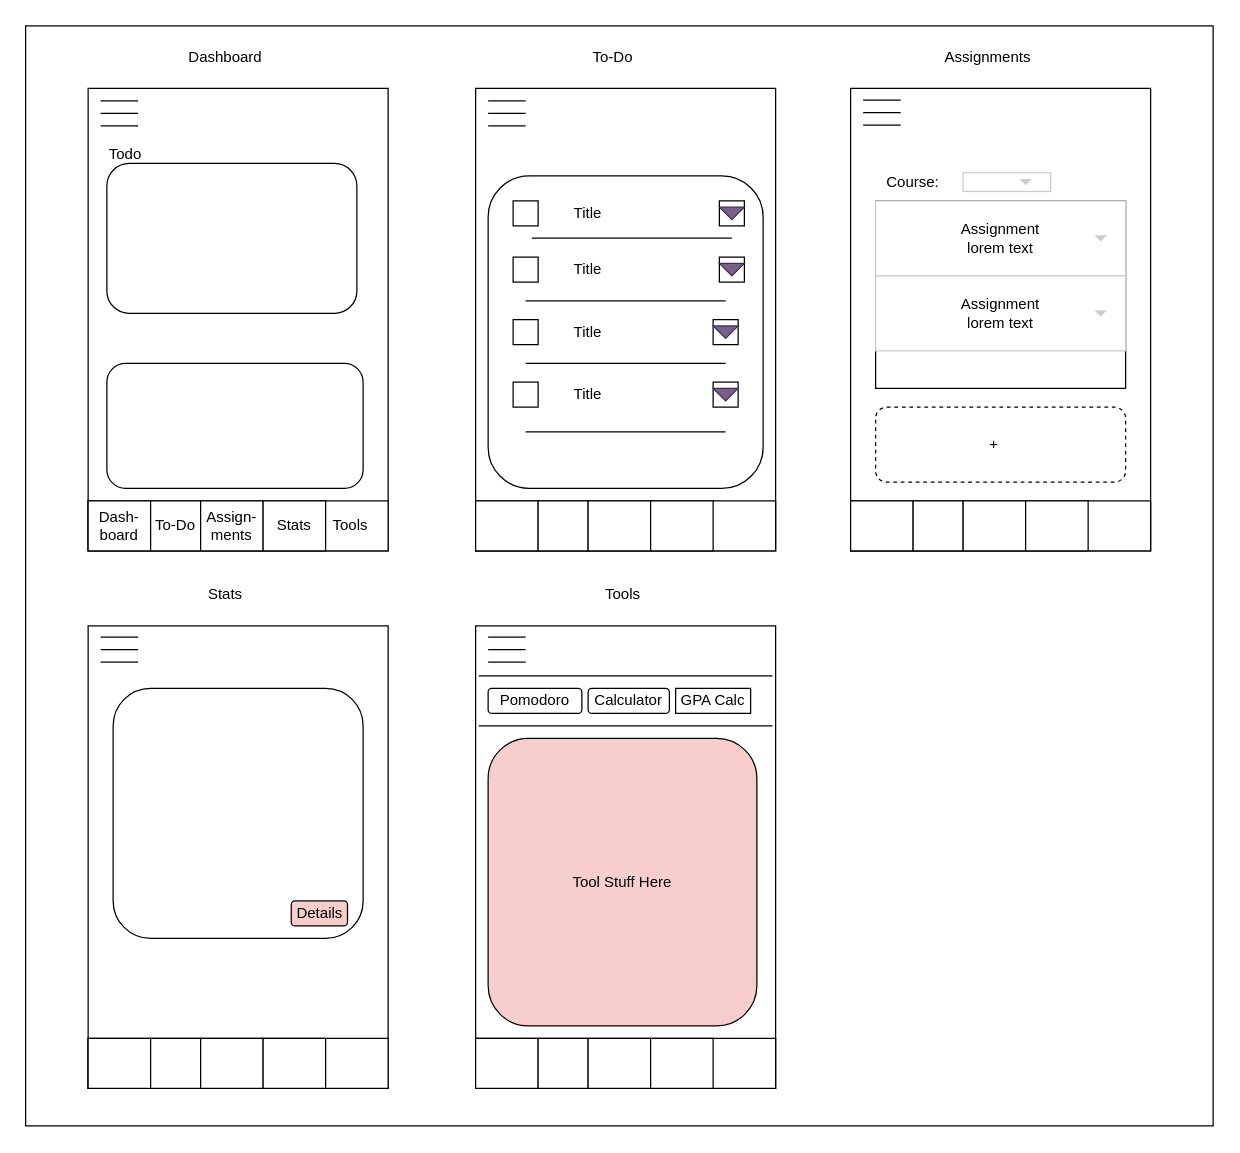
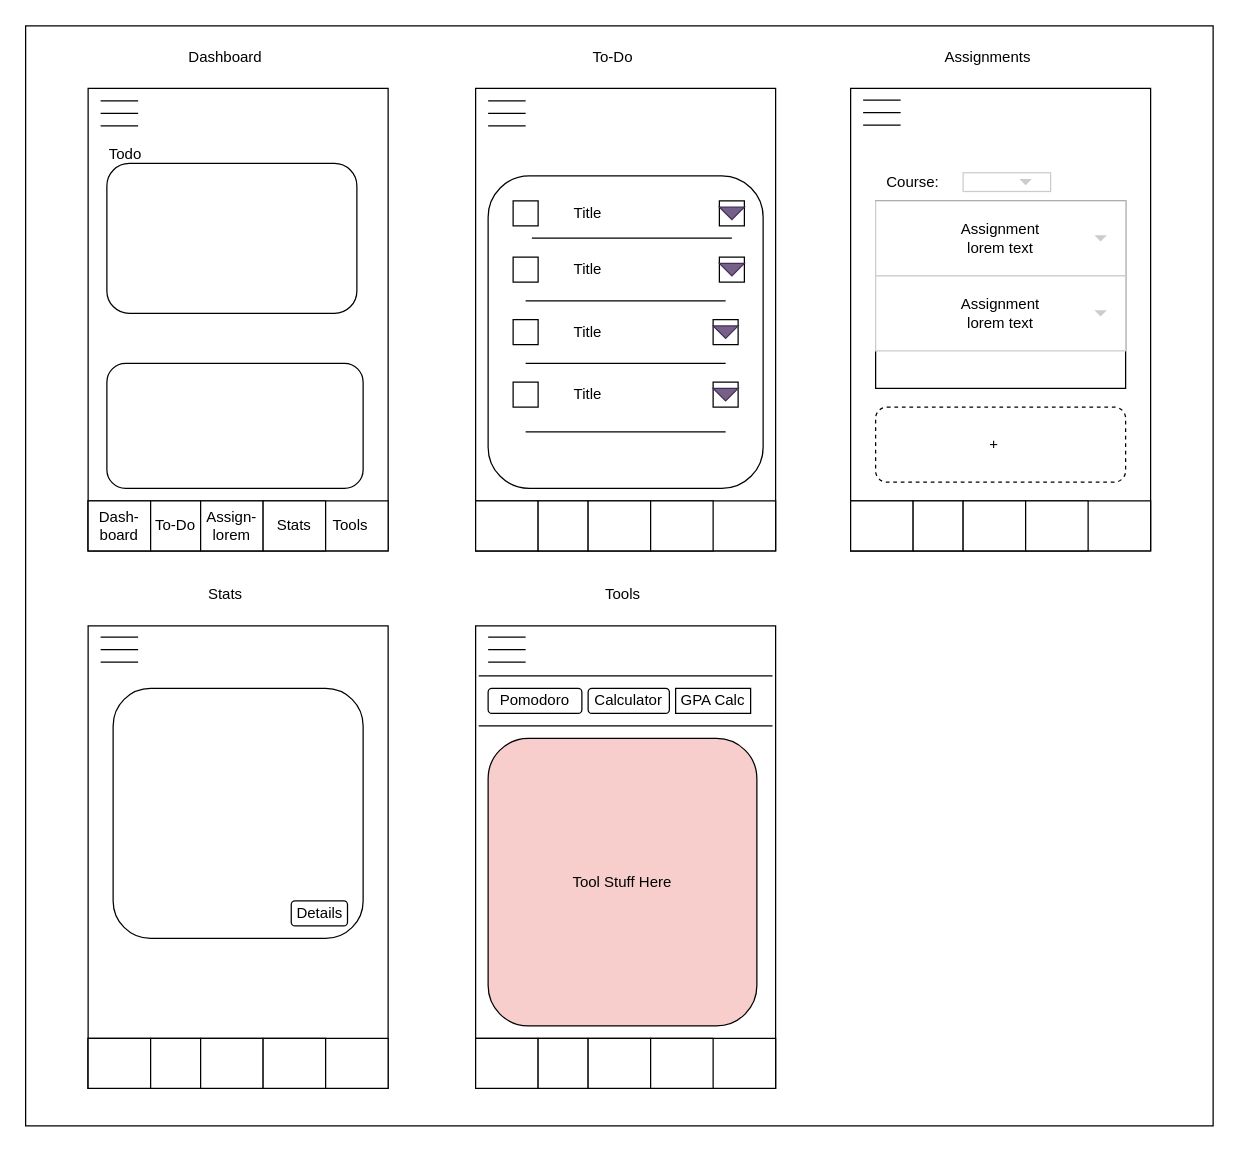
- <mxCell id="43" value="Assign-ments" style="text;html=1;align=center;verticalAlign=middle;whiteSpace=wrap;rounded=0;" parent="1" vertex="1"><mxGeometry x="155" y="405" width="60" height="30" as="geometry" /></mxCell>
+ <mxCell id="43" value="Assign-lorem" style="text;html=1;align=center;verticalAlign=middle;whiteSpace=wrap;rounded=0;" parent="1" vertex="1"><mxGeometry x="155" y="405" width="60" height="30" as="geometry" /></mxCell>
- <mxCell id="93" value="Details" style="rounded=1;whiteSpace=wrap;html=1;fillColor=#f8cecc;" parent="1" vertex="1"><mxGeometry x="232.5" y="720" width="45" height="20" as="geometry" /></mxCell>
+ <mxCell id="93" value="Details" style="rounded=1;whiteSpace=wrap;html=1;" parent="1" vertex="1"><mxGeometry x="232.5" y="720" width="45" height="20" as="geometry" /></mxCell>
